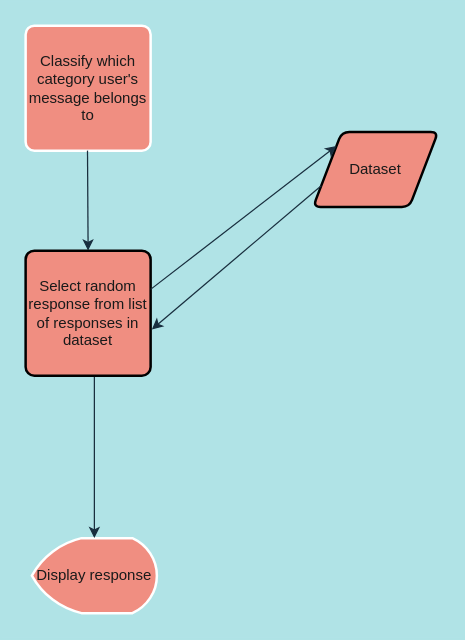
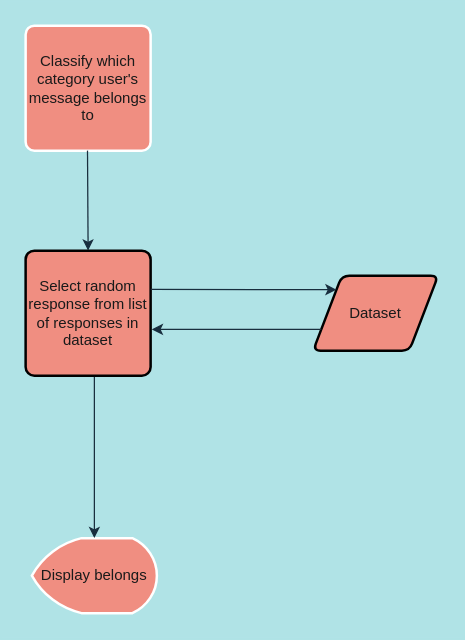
- <mxCell id="6" value="Dataset" style="shape=parallelogram;html=1;strokeWidth=2;perimeter=parallelogramPerimeter;whiteSpace=wrap;rounded=1;arcSize=12;size=0.23;sketch=0;fillColor=#F08E81;fontColor=#1A1A1A;" vertex="1" parent="1"><mxGeometry x="250" y="105" width="100" height="60" as="geometry" /></mxCell>
+ <mxCell id="6" value="Dataset" style="shape=parallelogram;html=1;strokeWidth=2;perimeter=parallelogramPerimeter;whiteSpace=wrap;rounded=1;arcSize=12;size=0.23;sketch=0;fillColor=#F08E81;fontColor=#1A1A1A;" vertex="1" parent="1"><mxGeometry x="250" y="220" width="100" height="60" as="geometry" /></mxCell>
- <mxCell id="3" value="Display response" style="strokeWidth=2;html=1;shape=mxgraph.flowchart.display;whiteSpace=wrap;fillColor=#F08E81;strokeColor=#FFFFFF;fontColor=#1A1A1A;" vertex="1" parent="1"><mxGeometry x="25" y="430" width="100" height="60" as="geometry" /></mxCell>
+ <mxCell id="3" value="Display belongs" style="strokeWidth=2;html=1;shape=mxgraph.flowchart.display;whiteSpace=wrap;fillColor=#F08E81;strokeColor=#FFFFFF;fontColor=#1A1A1A;" vertex="1" parent="1"><mxGeometry x="25" y="430" width="100" height="60" as="geometry" /></mxCell>
